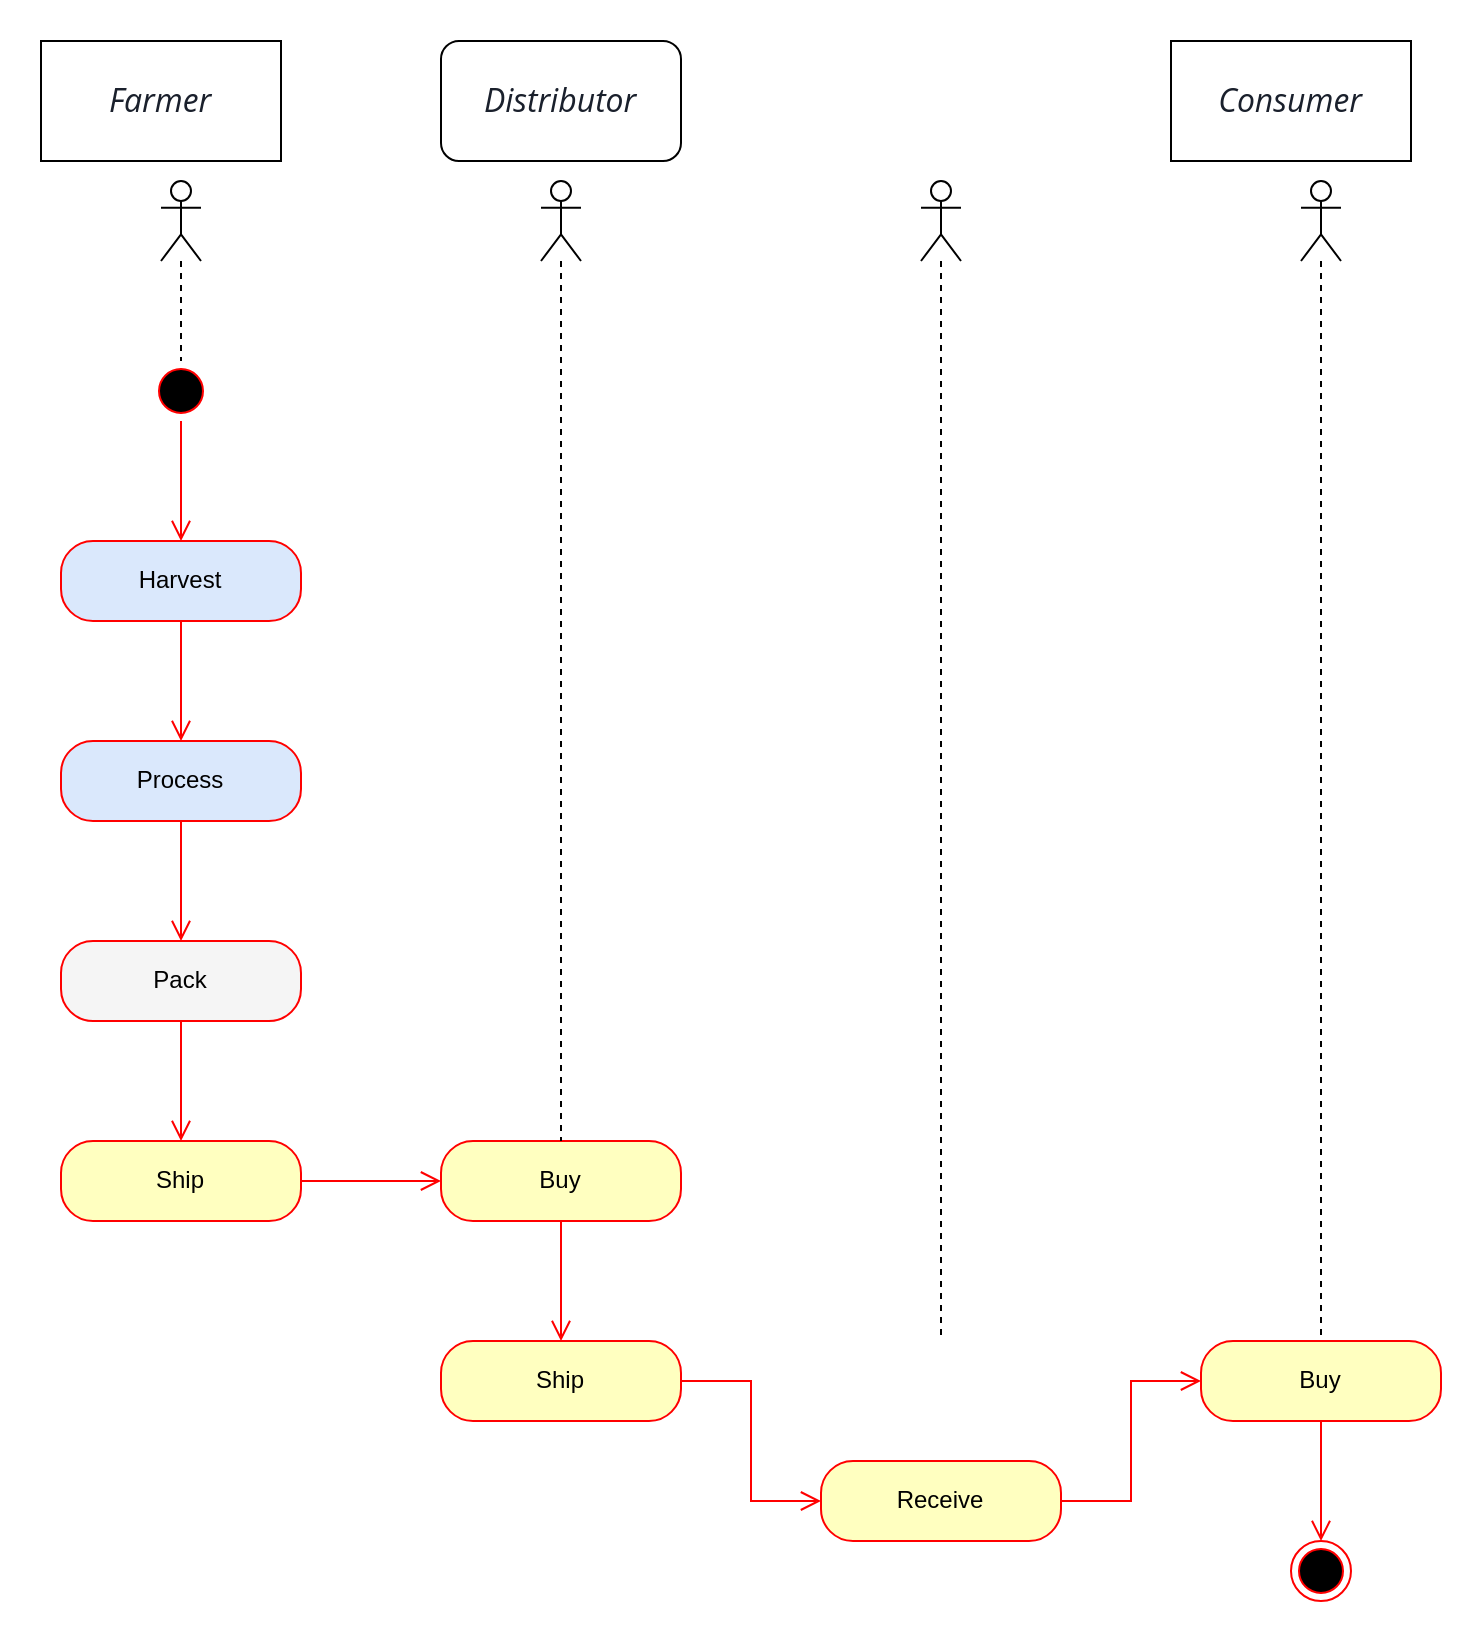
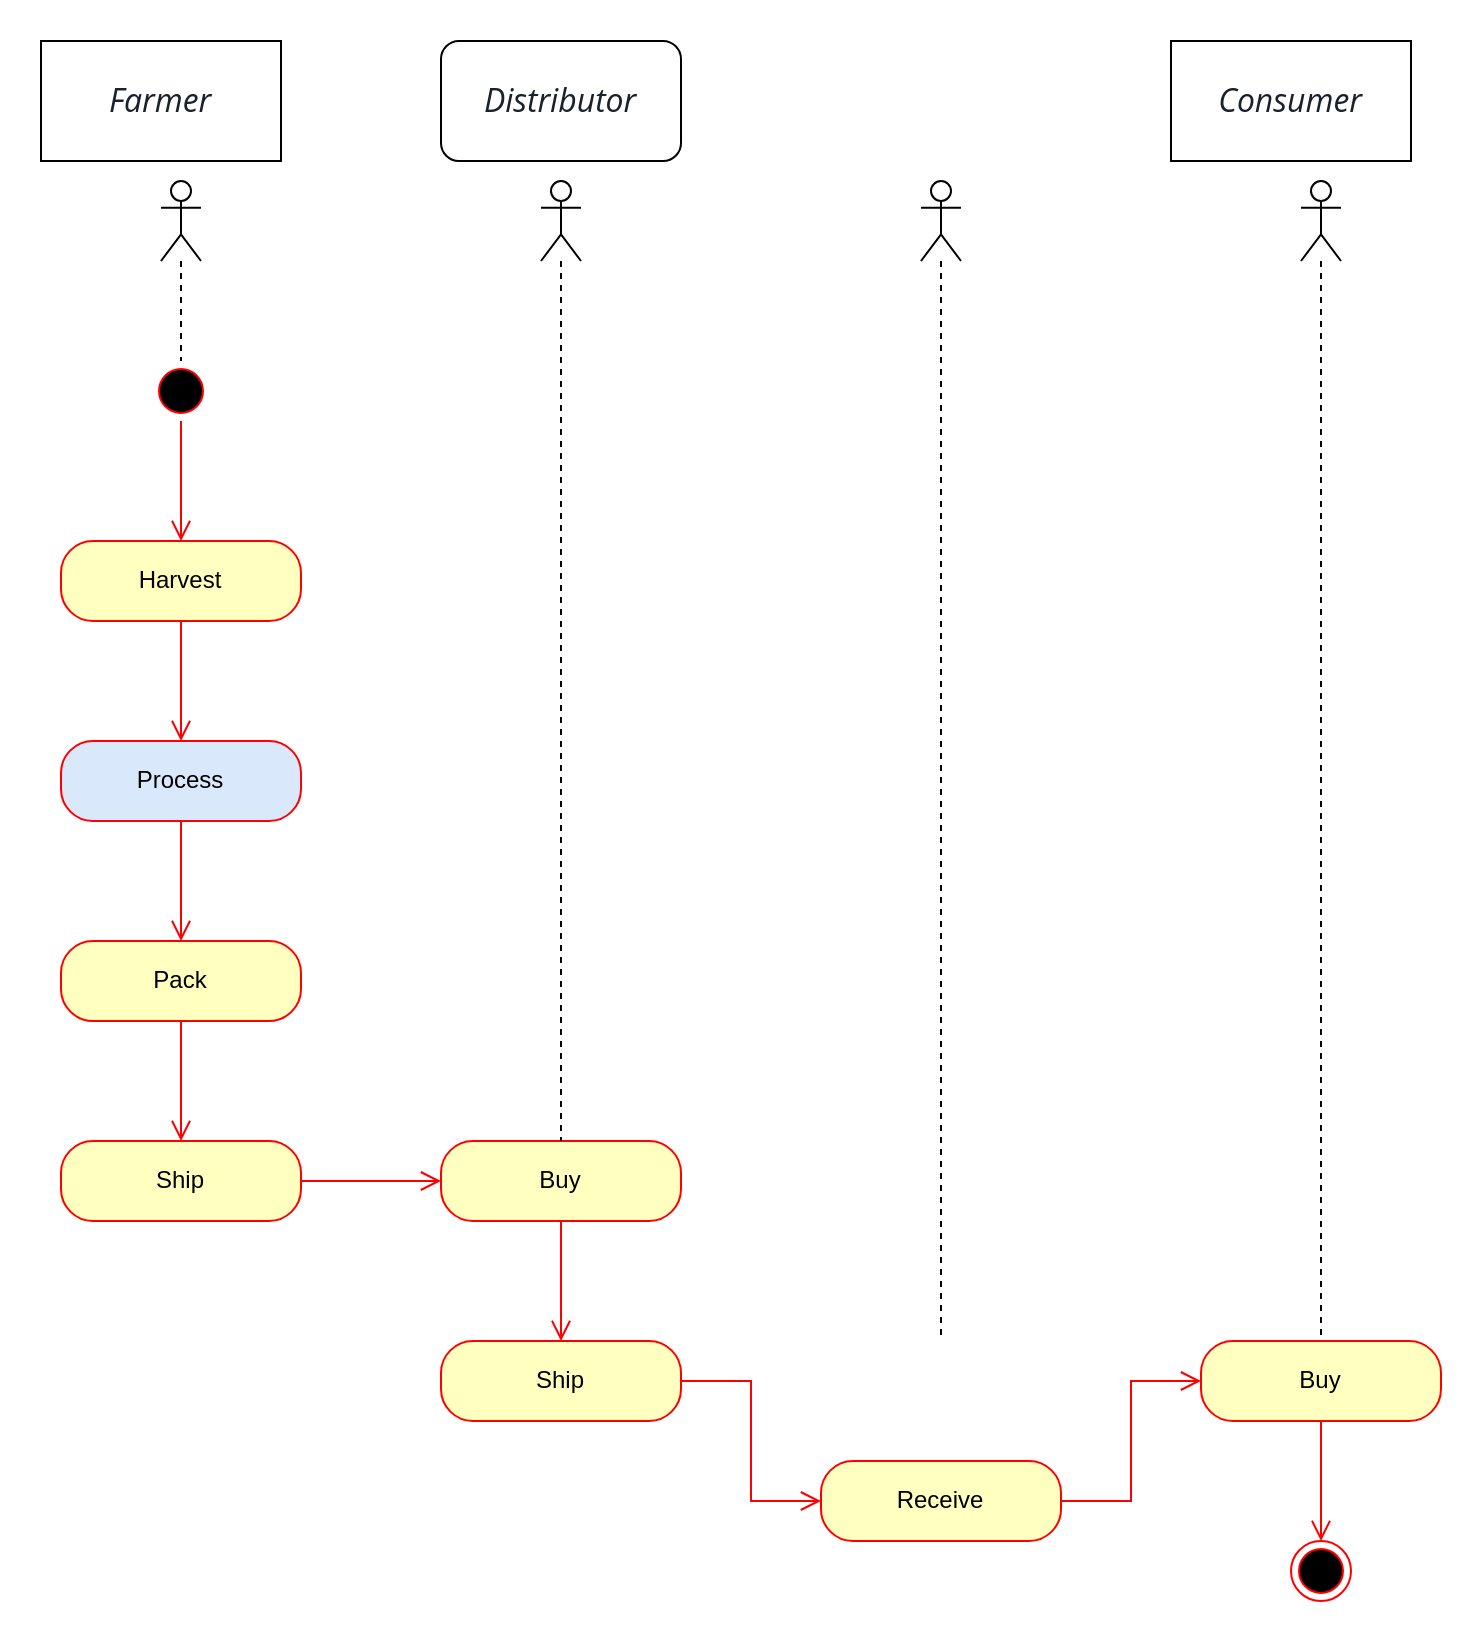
- <mxCell id="10" value="Harvest" style="rounded=1;whiteSpace=wrap;html=1;arcSize=40;fontColor=#000000;fillColor=#dae8fc;strokeColor=#ff0000;" vertex="1" parent="1"><mxGeometry x="30" y="270" width="120" height="40" as="geometry" /></mxCell>
+ <mxCell id="10" value="Harvest" style="rounded=1;whiteSpace=wrap;html=1;arcSize=40;fontColor=#000000;fillColor=#ffffc0;strokeColor=#ff0000;" vertex="1" parent="1"><mxGeometry x="30" y="270" width="120" height="40" as="geometry" /></mxCell>
- <mxCell id="11" value="Pack" style="rounded=1;whiteSpace=wrap;html=1;arcSize=40;fontColor=#000000;fillColor=#f5f5f5;strokeColor=#ff0000;" vertex="1" parent="1"><mxGeometry x="30" y="470" width="120" height="40" as="geometry" /></mxCell>
+ <mxCell id="11" value="Pack" style="rounded=1;whiteSpace=wrap;html=1;arcSize=40;fontColor=#000000;fillColor=#ffffc0;strokeColor=#ff0000;" vertex="1" parent="1"><mxGeometry x="30" y="470" width="120" height="40" as="geometry" /></mxCell>
